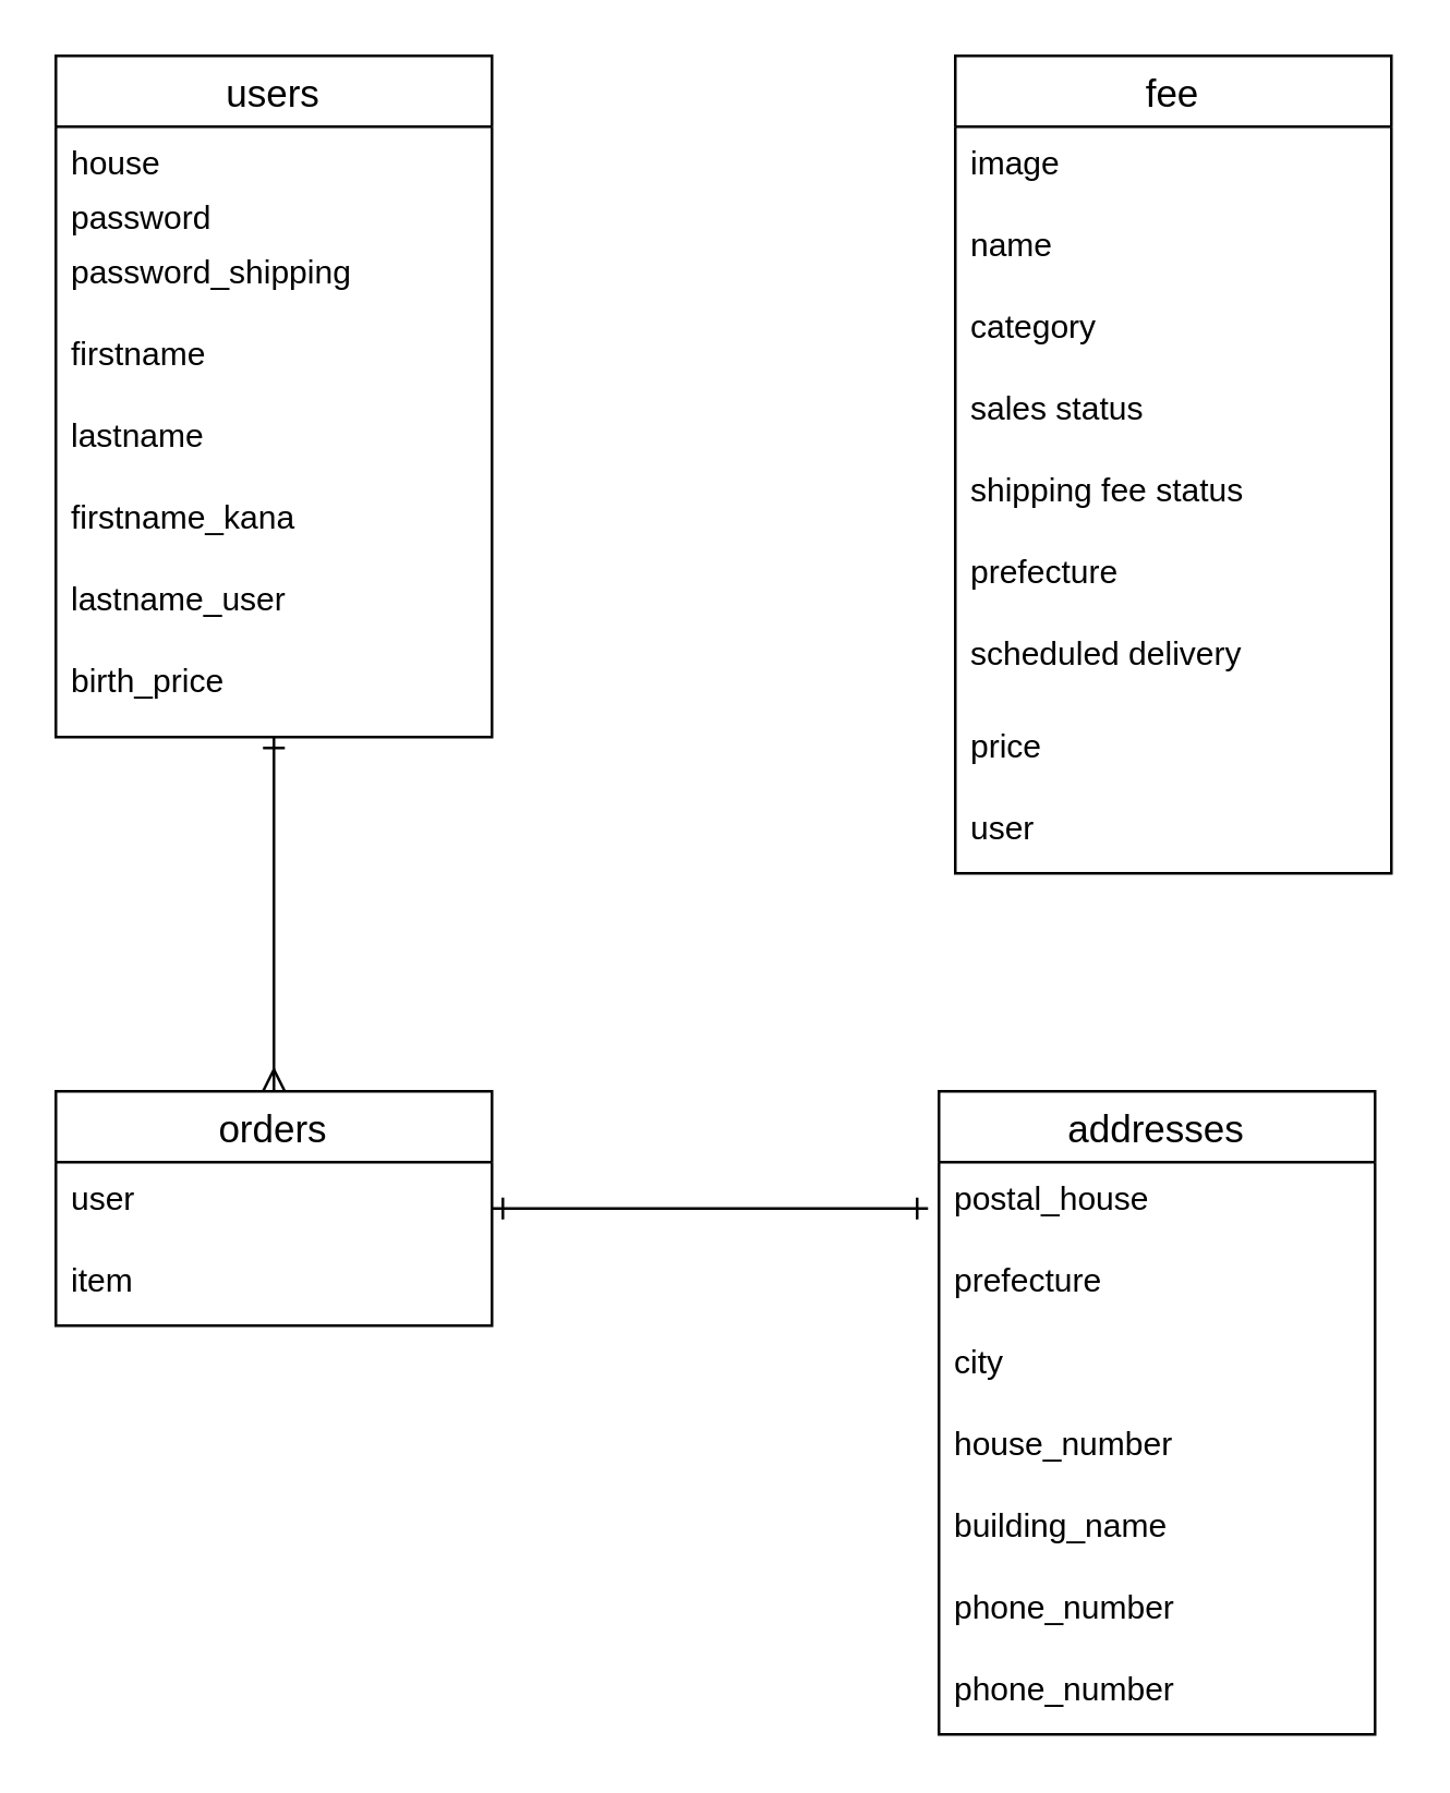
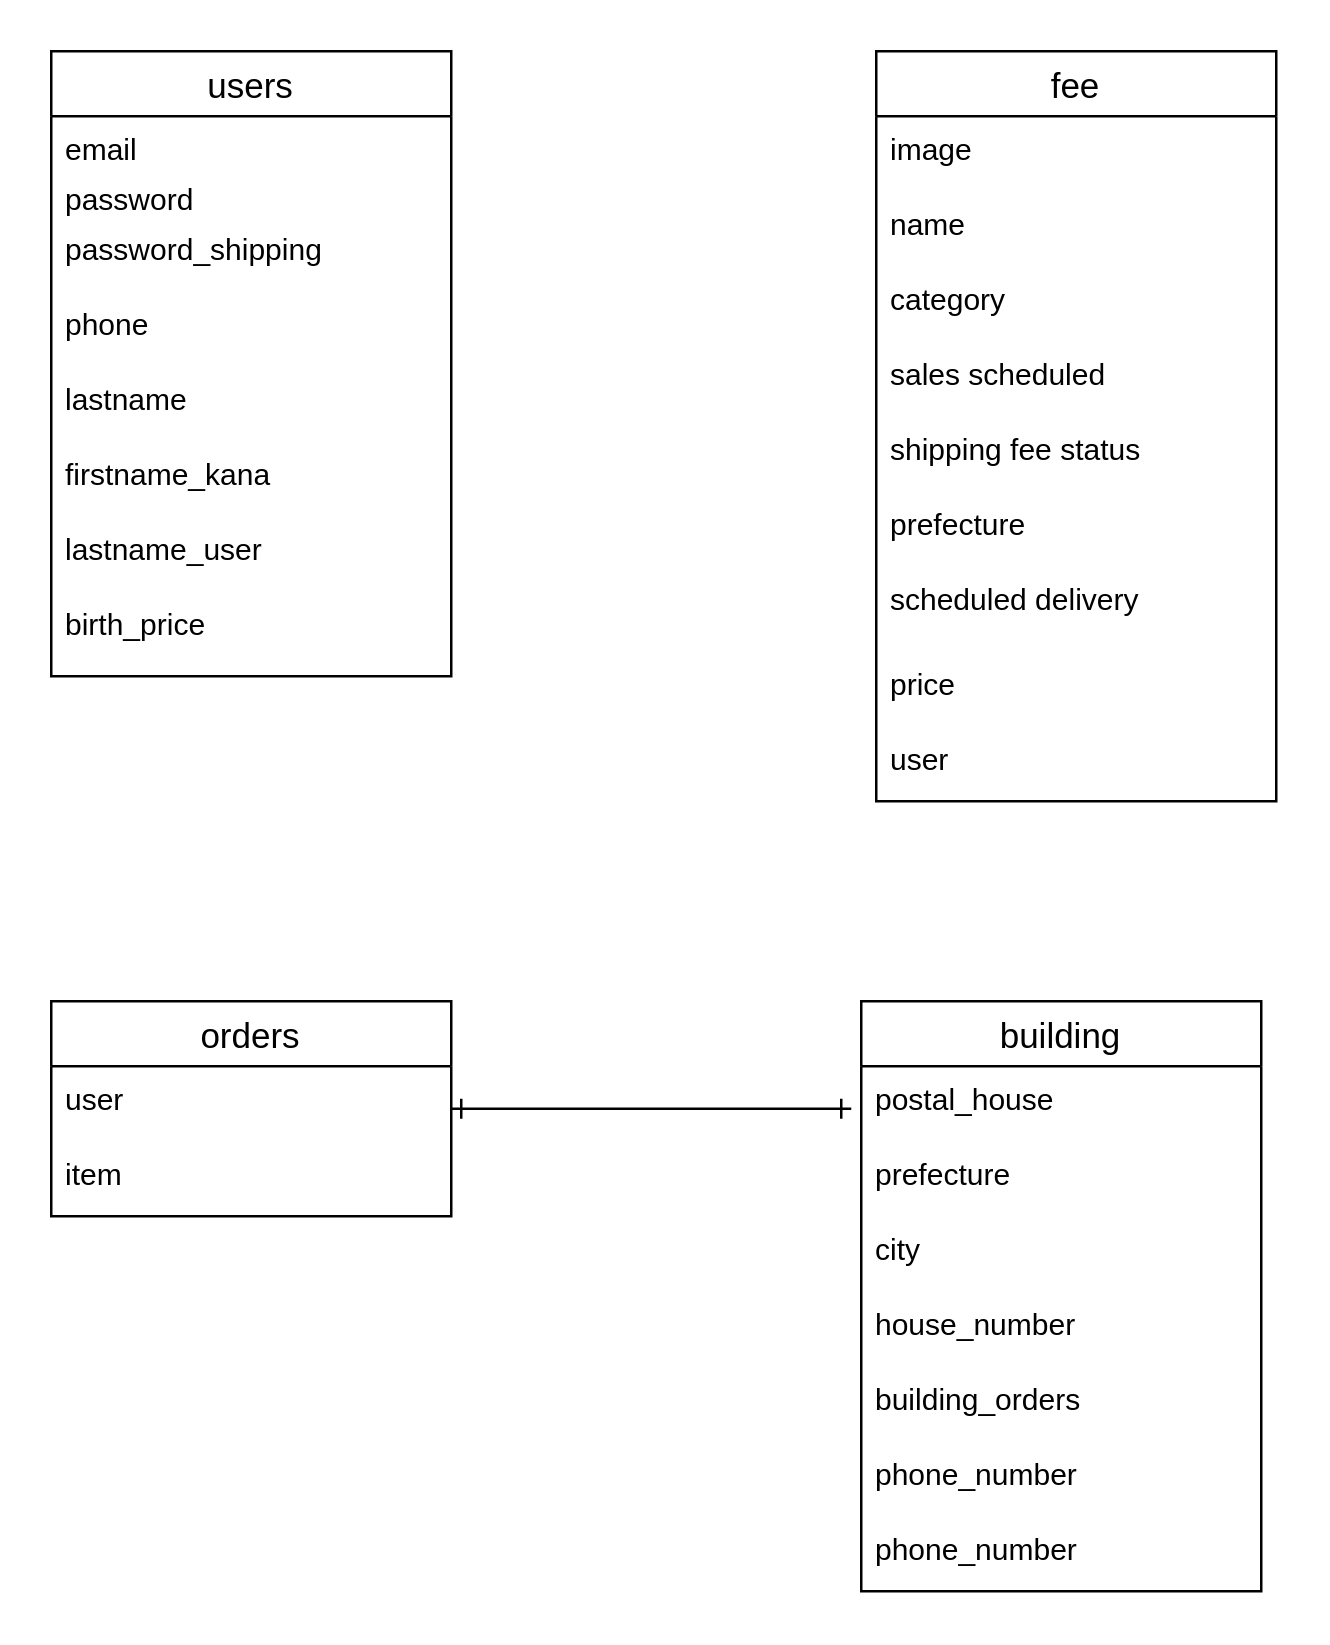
- <mxCell id="3" value="house " style="text;strokeColor=none;fillColor=none;spacingLeft=4;spacingRight=4;overflow=hidden;rotatable=0;points=[[0,0.5],[1,0.5]];portConstraint=eastwest;fontSize=12;" vertex="1" parent="2"><mxGeometry y="26" width="160" height="20" as="geometry" /></mxCell>
+ <mxCell id="3" value="email " style="text;strokeColor=none;fillColor=none;spacingLeft=4;spacingRight=4;overflow=hidden;rotatable=0;points=[[0,0.5],[1,0.5]];portConstraint=eastwest;fontSize=12;" vertex="1" parent="2"><mxGeometry y="26" width="160" height="20" as="geometry" /></mxCell>
- <mxCell id="6" value="firstname" style="text;strokeColor=none;fillColor=none;spacingLeft=4;spacingRight=4;overflow=hidden;rotatable=0;points=[[0,0.5],[1,0.5]];portConstraint=eastwest;fontSize=12;" vertex="1" parent="2"><mxGeometry y="96" width="160" height="30" as="geometry" /></mxCell>
+ <mxCell id="6" value="phone" style="text;strokeColor=none;fillColor=none;spacingLeft=4;spacingRight=4;overflow=hidden;rotatable=0;points=[[0,0.5],[1,0.5]];portConstraint=eastwest;fontSize=12;" vertex="1" parent="2"><mxGeometry y="96" width="160" height="30" as="geometry" /></mxCell>
- <mxCell id="15" value="sales status" style="text;strokeColor=none;fillColor=none;spacingLeft=4;spacingRight=4;overflow=hidden;rotatable=0;points=[[0,0.5],[1,0.5]];portConstraint=eastwest;fontSize=12;" vertex="1" parent="11"><mxGeometry y="116" width="160" height="30" as="geometry" /></mxCell>
+ <mxCell id="15" value="sales scheduled" style="text;strokeColor=none;fillColor=none;spacingLeft=4;spacingRight=4;overflow=hidden;rotatable=0;points=[[0,0.5],[1,0.5]];portConstraint=eastwest;fontSize=12;" vertex="1" parent="11"><mxGeometry y="116" width="160" height="30" as="geometry" /></mxCell>
- <mxCell id="33" style="edgeStyle=none;html=1;entryX=0.5;entryY=0;entryDx=0;entryDy=0;endArrow=ERmany;endFill=0;startArrow=ERone;startFill=0;" edge="1" parent="1" source="10" target="22"><mxGeometry relative="1" as="geometry"><mxPoint x="100" y="390" as="targetPoint" /></mxGeometry></mxCell>
- <mxCell id="25" value="addresses" style="swimlane;fontStyle=0;childLayout=stackLayout;horizontal=1;startSize=26;horizontalStack=0;resizeParent=1;resizeParentMax=0;resizeLast=0;collapsible=1;marginBottom=0;align=center;fontSize=14;" vertex="1" parent="1"><mxGeometry x="344" y="400" width="160" height="236" as="geometry" /></mxCell>
+ <mxCell id="25" value="building" style="swimlane;fontStyle=0;childLayout=stackLayout;horizontal=1;startSize=26;horizontalStack=0;resizeParent=1;resizeParentMax=0;resizeLast=0;collapsible=1;marginBottom=0;align=center;fontSize=14;" vertex="1" parent="1"><mxGeometry x="344" y="400" width="160" height="236" as="geometry" /></mxCell>
- <mxCell id="30" value="building_name" style="text;strokeColor=none;fillColor=none;spacingLeft=4;spacingRight=4;overflow=hidden;rotatable=0;points=[[0,0.5],[1,0.5]];portConstraint=eastwest;fontSize=12;" vertex="1" parent="25"><mxGeometry y="146" width="160" height="30" as="geometry" /></mxCell>
+ <mxCell id="30" value="building_orders" style="text;strokeColor=none;fillColor=none;spacingLeft=4;spacingRight=4;overflow=hidden;rotatable=0;points=[[0,0.5],[1,0.5]];portConstraint=eastwest;fontSize=12;" vertex="1" parent="25"><mxGeometry y="146" width="160" height="30" as="geometry" /></mxCell>
